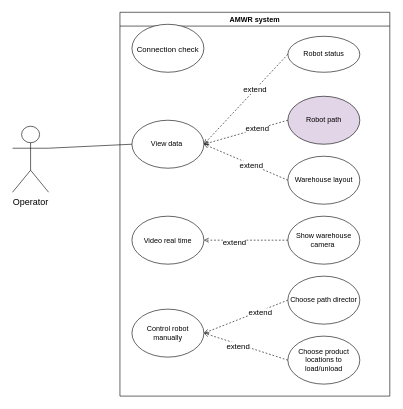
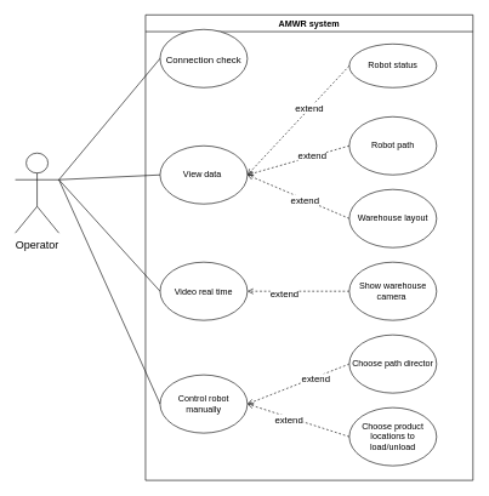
+ <mxCell id="26" style="edgeStyle=none;rounded=0;orthogonalLoop=1;jettySize=auto;html=1;exitX=0;exitY=0.5;exitDx=0;exitDy=0;entryX=1;entryY=0.333;entryDx=0;entryDy=0;entryPerimeter=0;fontSize=13;endArrow=none;endFill=0;" edge="1" parent="1" source="14" target="2"><mxGeometry relative="1" as="geometry" /></mxCell>
- <mxCell id="13" value="Robot path" style="ellipse;whiteSpace=wrap;html=1;fillColor=#e1d5e7;" vertex="1" parent="3"><mxGeometry x="280" y="140" width="120" height="80" as="geometry" /></mxCell>
+ <mxCell id="13" value="Robot path" style="ellipse;whiteSpace=wrap;html=1;" vertex="1" parent="3"><mxGeometry x="280" y="140" width="120" height="80" as="geometry" /></mxCell>
+ <mxCell id="28" style="edgeStyle=none;rounded=0;orthogonalLoop=1;jettySize=auto;html=1;exitX=0;exitY=0.5;exitDx=0;exitDy=0;fontSize=13;endArrow=none;endFill=0;entryX=1;entryY=0.333;entryDx=0;entryDy=0;entryPerimeter=0;" edge="1" parent="1" source="15" target="2"><mxGeometry relative="1" as="geometry"><mxPoint x="100" y="250" as="targetPoint" /></mxGeometry></mxCell>
+ <mxCell id="29" style="edgeStyle=none;rounded=0;orthogonalLoop=1;jettySize=auto;html=1;exitX=0;exitY=0.5;exitDx=0;exitDy=0;entryX=1;entryY=0.333;entryDx=0;entryDy=0;entryPerimeter=0;fontSize=13;endArrow=none;endFill=0;" edge="1" parent="1" source="12" target="2"><mxGeometry relative="1" as="geometry" /></mxCell>
